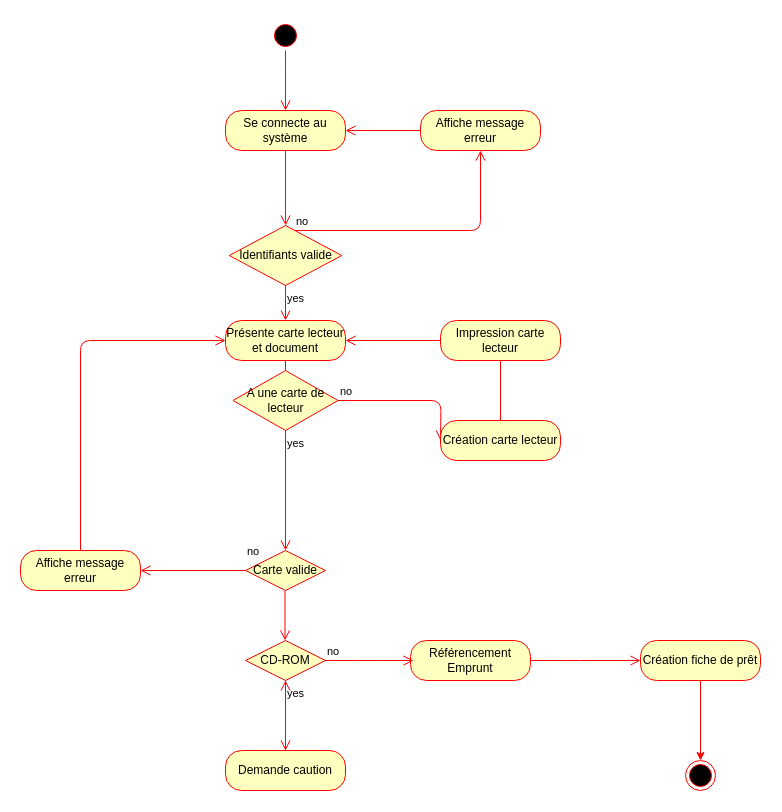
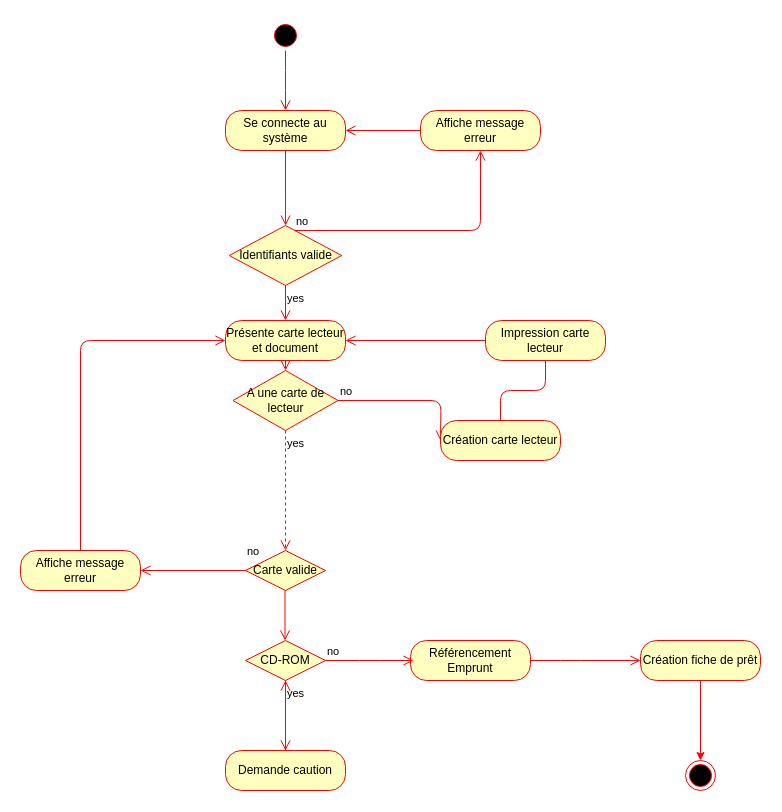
- <mxCell id="17" value="Impression carte lecteur" style="rounded=1;whiteSpace=wrap;html=1;arcSize=40;fontColor=#000000;fillColor=#ffffc0;strokeColor=#ff0000;" parent="1" vertex="1"><mxGeometry x="440" y="320" width="120" height="40" as="geometry" /></mxCell>
+ <mxCell id="17" value="Impression carte lecteur" style="rounded=1;whiteSpace=wrap;html=1;arcSize=40;fontColor=#000000;fillColor=#ffffc0;strokeColor=#ff0000;" parent="1" vertex="1"><mxGeometry x="485" y="320" width="120" height="40" as="geometry" /></mxCell>
- <mxCell id="10" value="" style="edgeStyle=orthogonalEdgeStyle;html=1;verticalAlign=bottom;endArrow=none;endSize=8;strokeColor=#ff0000;entryX=0.5;entryY=0;entryDx=0;entryDy=0;" parent="1" source="9" target="11" edge="1"><mxGeometry relative="1" as="geometry"><mxPoint x="285" y="420" as="targetPoint" /></mxGeometry></mxCell>
+ <mxCell id="10" value="" style="edgeStyle=orthogonalEdgeStyle;html=1;verticalAlign=bottom;endArrow=open;endSize=8;strokeColor=#ff0000;entryX=0.5;entryY=0;entryDx=0;entryDy=0;" parent="1" source="9" target="11" edge="1"><mxGeometry relative="1" as="geometry"><mxPoint x="285" y="420" as="targetPoint" /></mxGeometry></mxCell>
- <mxCell id="13" value="yes" style="edgeStyle=orthogonalEdgeStyle;html=1;align=left;verticalAlign=top;endArrow=open;endSize=8;strokeColor=#ff0000;entryX=0.5;entryY=0;entryDx=0;entryDy=0;" parent="1" source="11" target="20" edge="1"><mxGeometry x="-1" relative="1" as="geometry"><mxPoint x="285" y="530" as="targetPoint" /></mxGeometry></mxCell>
+ <mxCell id="13" value="yes" style="edgeStyle=orthogonalEdgeStyle;html=1;align=left;verticalAlign=top;endArrow=open;endSize=8;strokeColor=#ff0000;entryX=0.5;entryY=0;entryDx=0;entryDy=0;dashed=1;" parent="1" source="11" target="20" edge="1"><mxGeometry x="-1" relative="1" as="geometry"><mxPoint x="285" y="530" as="targetPoint" /></mxGeometry></mxCell>
